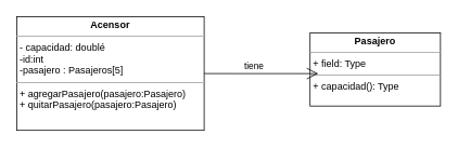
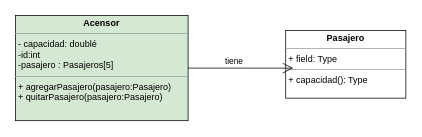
- <mxCell id="2" value="&lt;p style=&quot;margin:0px;margin-top:4px;text-align:center;&quot;&gt;&lt;b&gt;Acensor&lt;/b&gt;&lt;/p&gt;&lt;hr size=&quot;1&quot;&gt;&lt;p style=&quot;margin:0px;margin-left:4px;&quot;&gt;- capacidad: doublé&lt;/p&gt;&lt;p style=&quot;margin:0px;margin-left:4px;&quot;&gt;-id:int&lt;/p&gt;&lt;p style=&quot;margin:0px;margin-left:4px;&quot;&gt;-pasajero : Pasajeros[5]&lt;/p&gt;&lt;hr size=&quot;1&quot;&gt;&lt;p style=&quot;margin:0px;margin-left:4px;&quot;&gt;+ agregarPasajero(pasajero:Pasajero)&lt;/p&gt;&lt;p style=&quot;margin:0px;margin-left:4px;&quot;&gt;+ quitarPasajero(pasajero:Pasajero)&lt;br&gt;&lt;/p&gt;" style="verticalAlign=top;align=left;overflow=fill;fontSize=12;fontFamily=Helvetica;html=1;" vertex="1" parent="1"><mxGeometry x="20" y="20" width="230" height="140" as="geometry" /></mxCell>
+ <mxCell id="2" value="&lt;p style=&quot;margin:0px;margin-top:4px;text-align:center;&quot;&gt;&lt;b&gt;Acensor&lt;/b&gt;&lt;/p&gt;&lt;hr size=&quot;1&quot;&gt;&lt;p style=&quot;margin:0px;margin-left:4px;&quot;&gt;- capacidad: doublé&lt;/p&gt;&lt;p style=&quot;margin:0px;margin-left:4px;&quot;&gt;-id:int&lt;/p&gt;&lt;p style=&quot;margin:0px;margin-left:4px;&quot;&gt;-pasajero : Pasajeros[5]&lt;/p&gt;&lt;hr size=&quot;1&quot;&gt;&lt;p style=&quot;margin:0px;margin-left:4px;&quot;&gt;+ agregarPasajero(pasajero:Pasajero)&lt;/p&gt;&lt;p style=&quot;margin:0px;margin-left:4px;&quot;&gt;+ quitarPasajero(pasajero:Pasajero)&lt;br&gt;&lt;/p&gt;" style="verticalAlign=top;align=left;overflow=fill;fontSize=12;fontFamily=Helvetica;html=1;fillColor=#d5e8d4;" vertex="1" parent="1"><mxGeometry x="20" y="20" width="230" height="140" as="geometry" /></mxCell>
